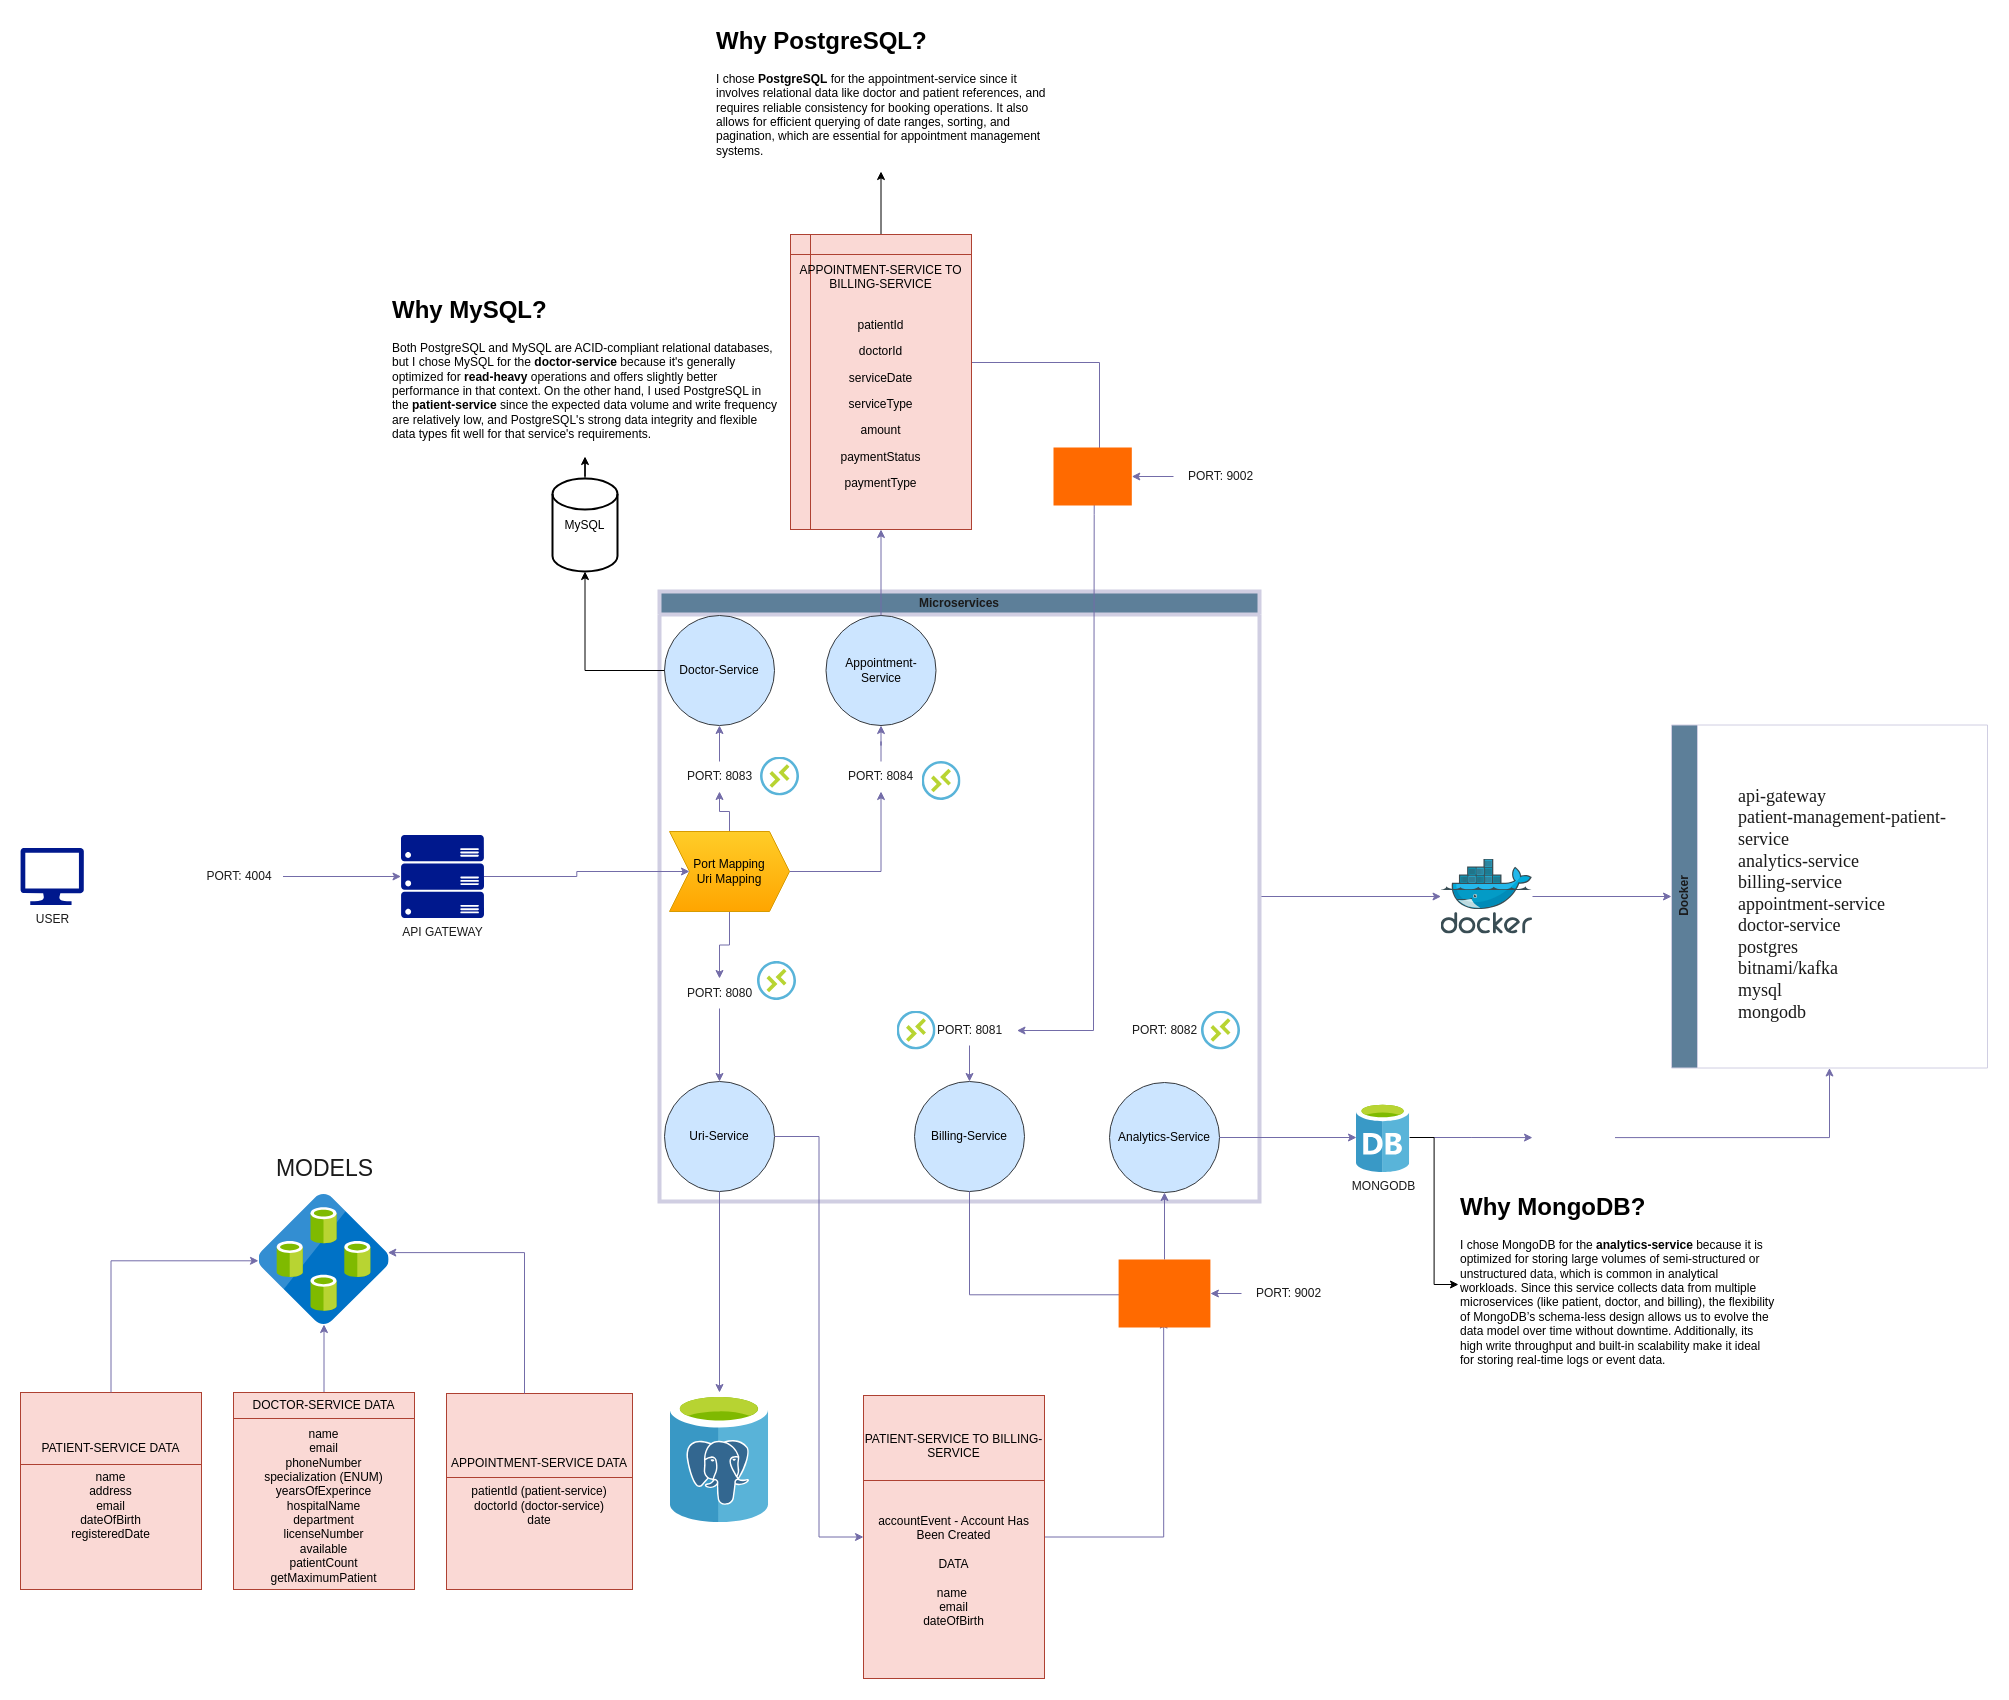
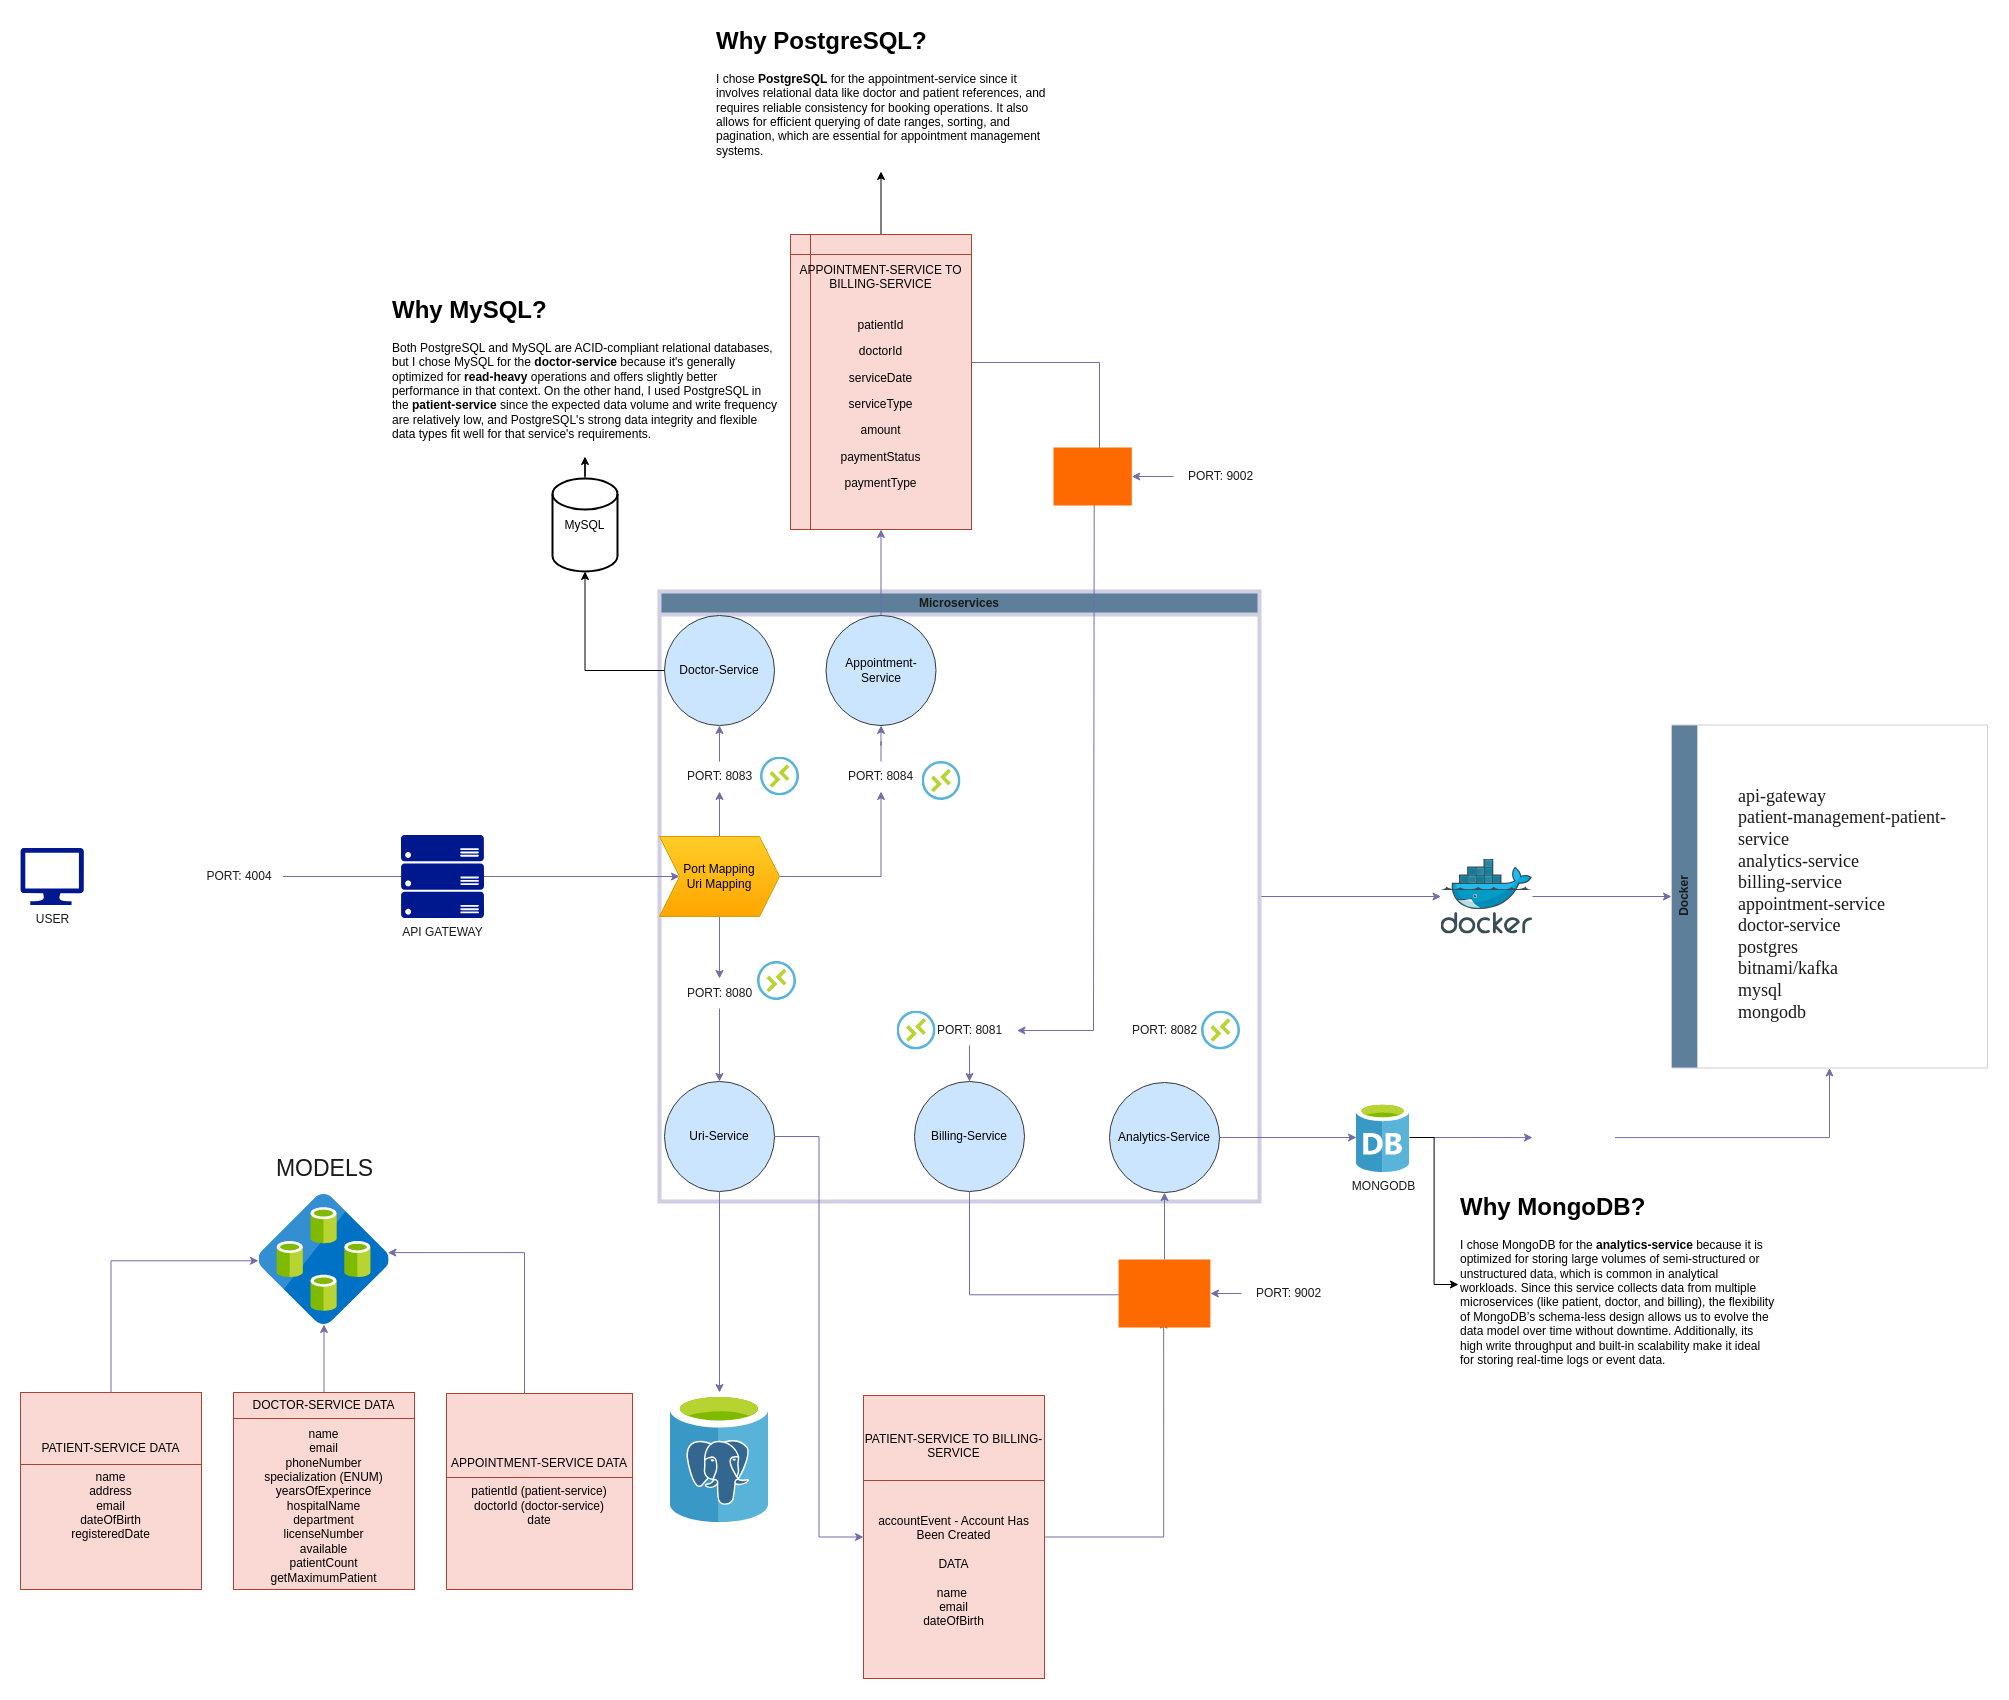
- <mxCell id="24" value="Port Mapping&lt;div&gt;Uri Mapping&lt;/div&gt;" style="shape=step;perimeter=stepPerimeter;whiteSpace=wrap;html=1;fixedSize=1;labelBackgroundColor=none;fillColor=#ffcd28;strokeColor=#d79b00;gradientColor=#ffa500;" parent="6" vertex="1"><mxGeometry x="10" y="240" width="120" height="80" as="geometry" /></mxCell>
+ <mxCell id="24" value="Port Mapping&lt;div&gt;Uri Mapping&lt;/div&gt;" style="shape=step;perimeter=stepPerimeter;whiteSpace=wrap;html=1;fixedSize=1;labelBackgroundColor=none;fillColor=#ffcd28;strokeColor=#d79b00;gradientColor=#ffa500;" parent="6" vertex="1"><mxGeometry y="245" width="120" height="80" as="geometry" /></mxCell>
- <mxCell id="54" style="edgeStyle=orthogonalEdgeStyle;rounded=0;orthogonalLoop=1;jettySize=auto;html=1;entryX=0;entryY=0.5;entryDx=0;entryDy=0;entryPerimeter=0;strokeColor=#736CA8;fontColor=#1A1A1A;" parent="1" source="2" target="53" edge="1"><mxGeometry relative="1" as="geometry" /></mxCell>
+ <mxCell id="54" style="edgeStyle=orthogonalEdgeStyle;rounded=0;orthogonalLoop=1;jettySize=auto;html=1;entryX=0;entryY=0.5;entryDx=0;entryDy=0;entryPerimeter=0;strokeColor=#736CA8;fontColor=#1A1A1A;endArrow=none;" parent="1" source="2" target="53" edge="1"><mxGeometry relative="1" as="geometry" /></mxCell>
